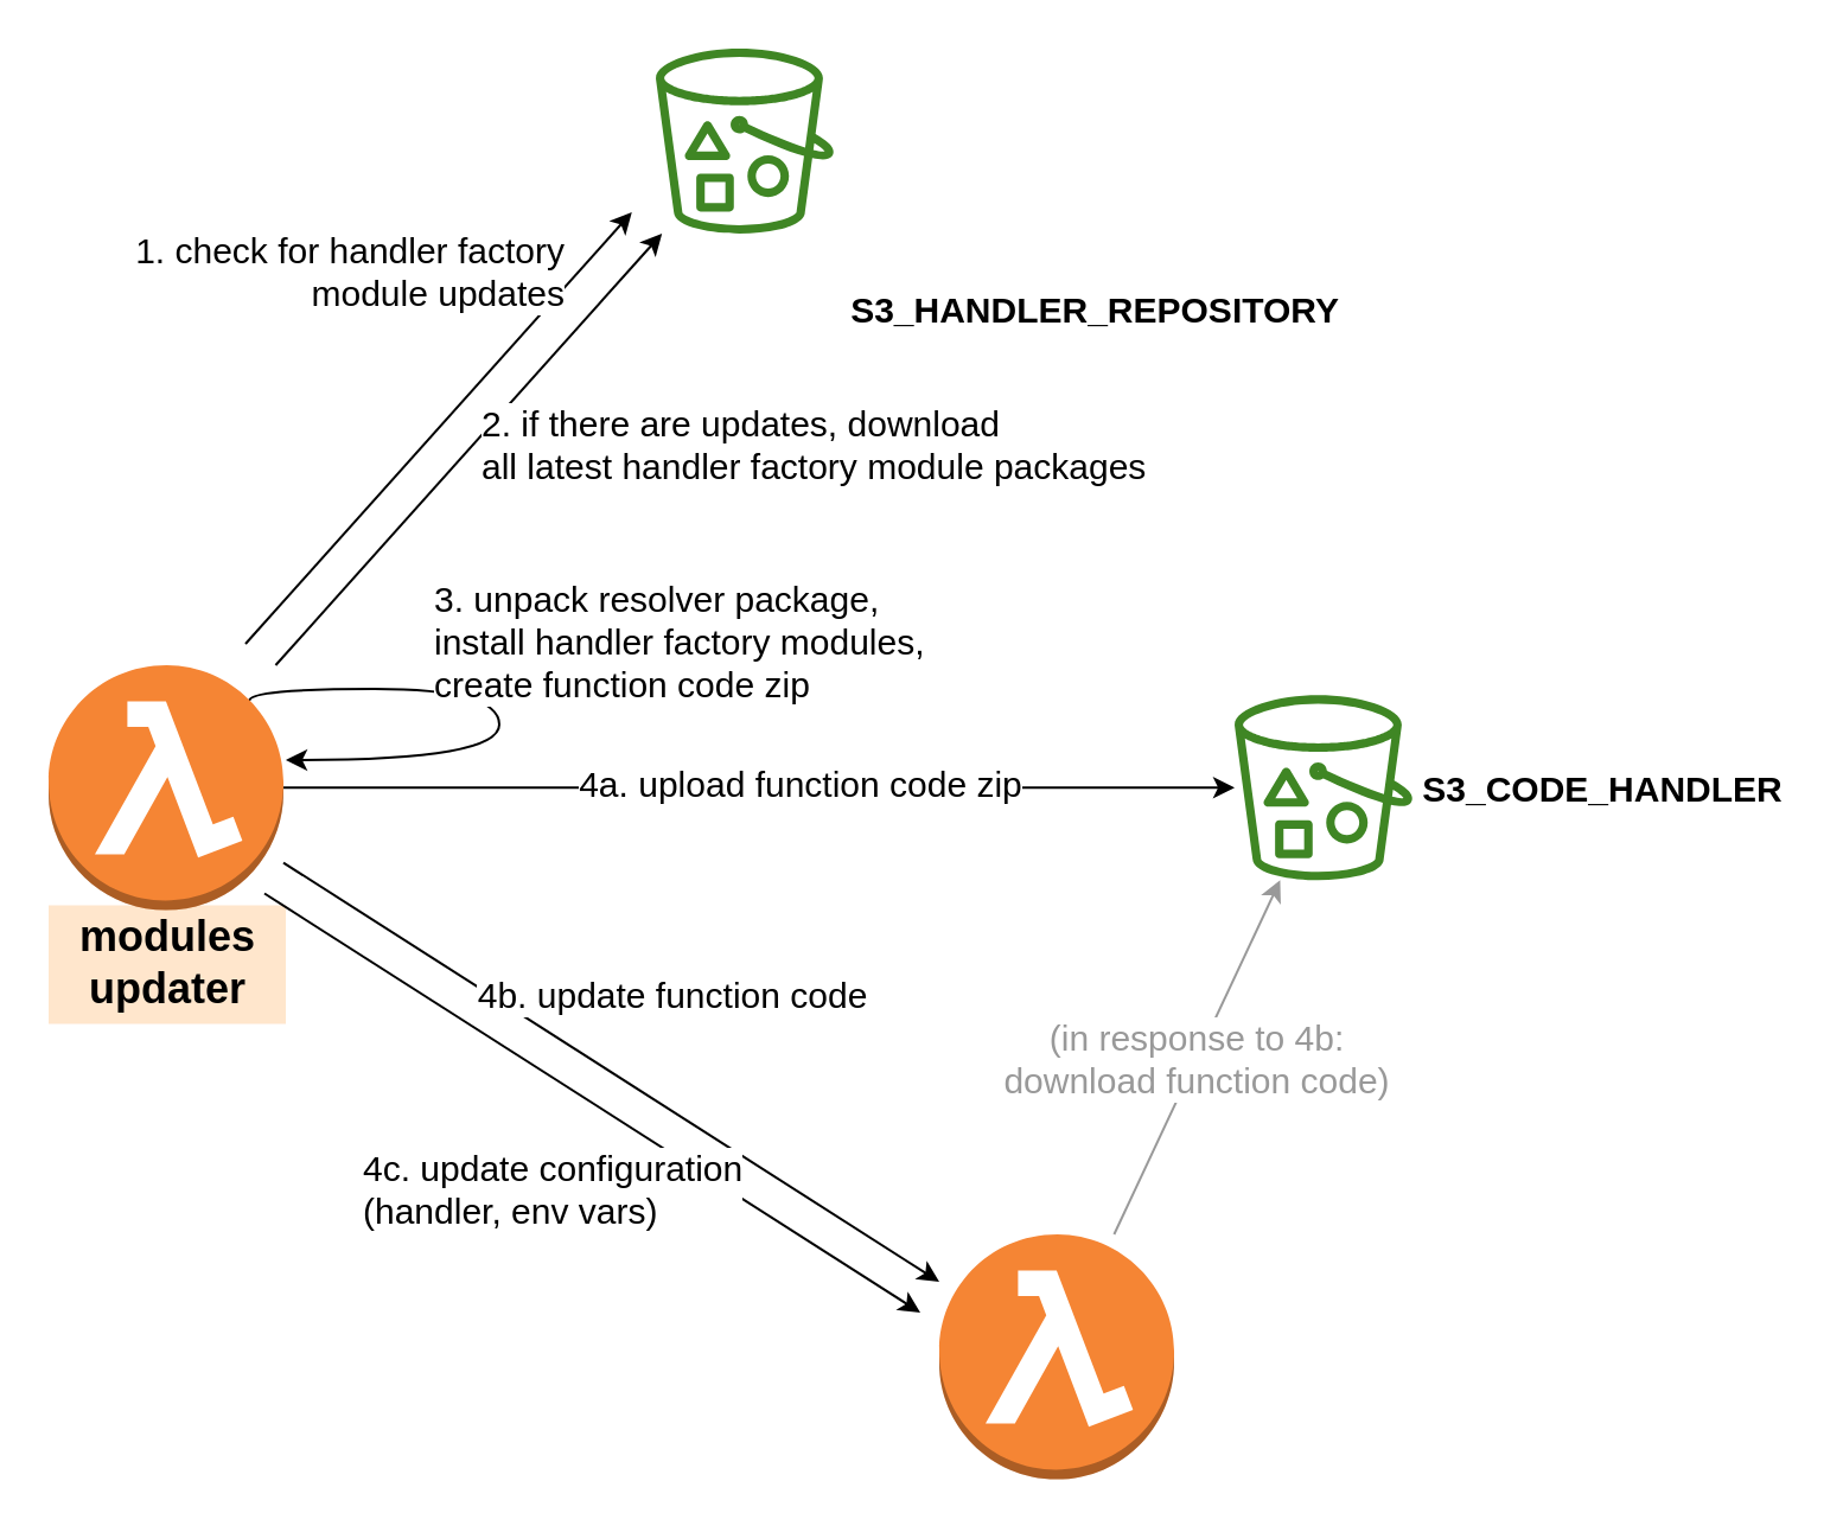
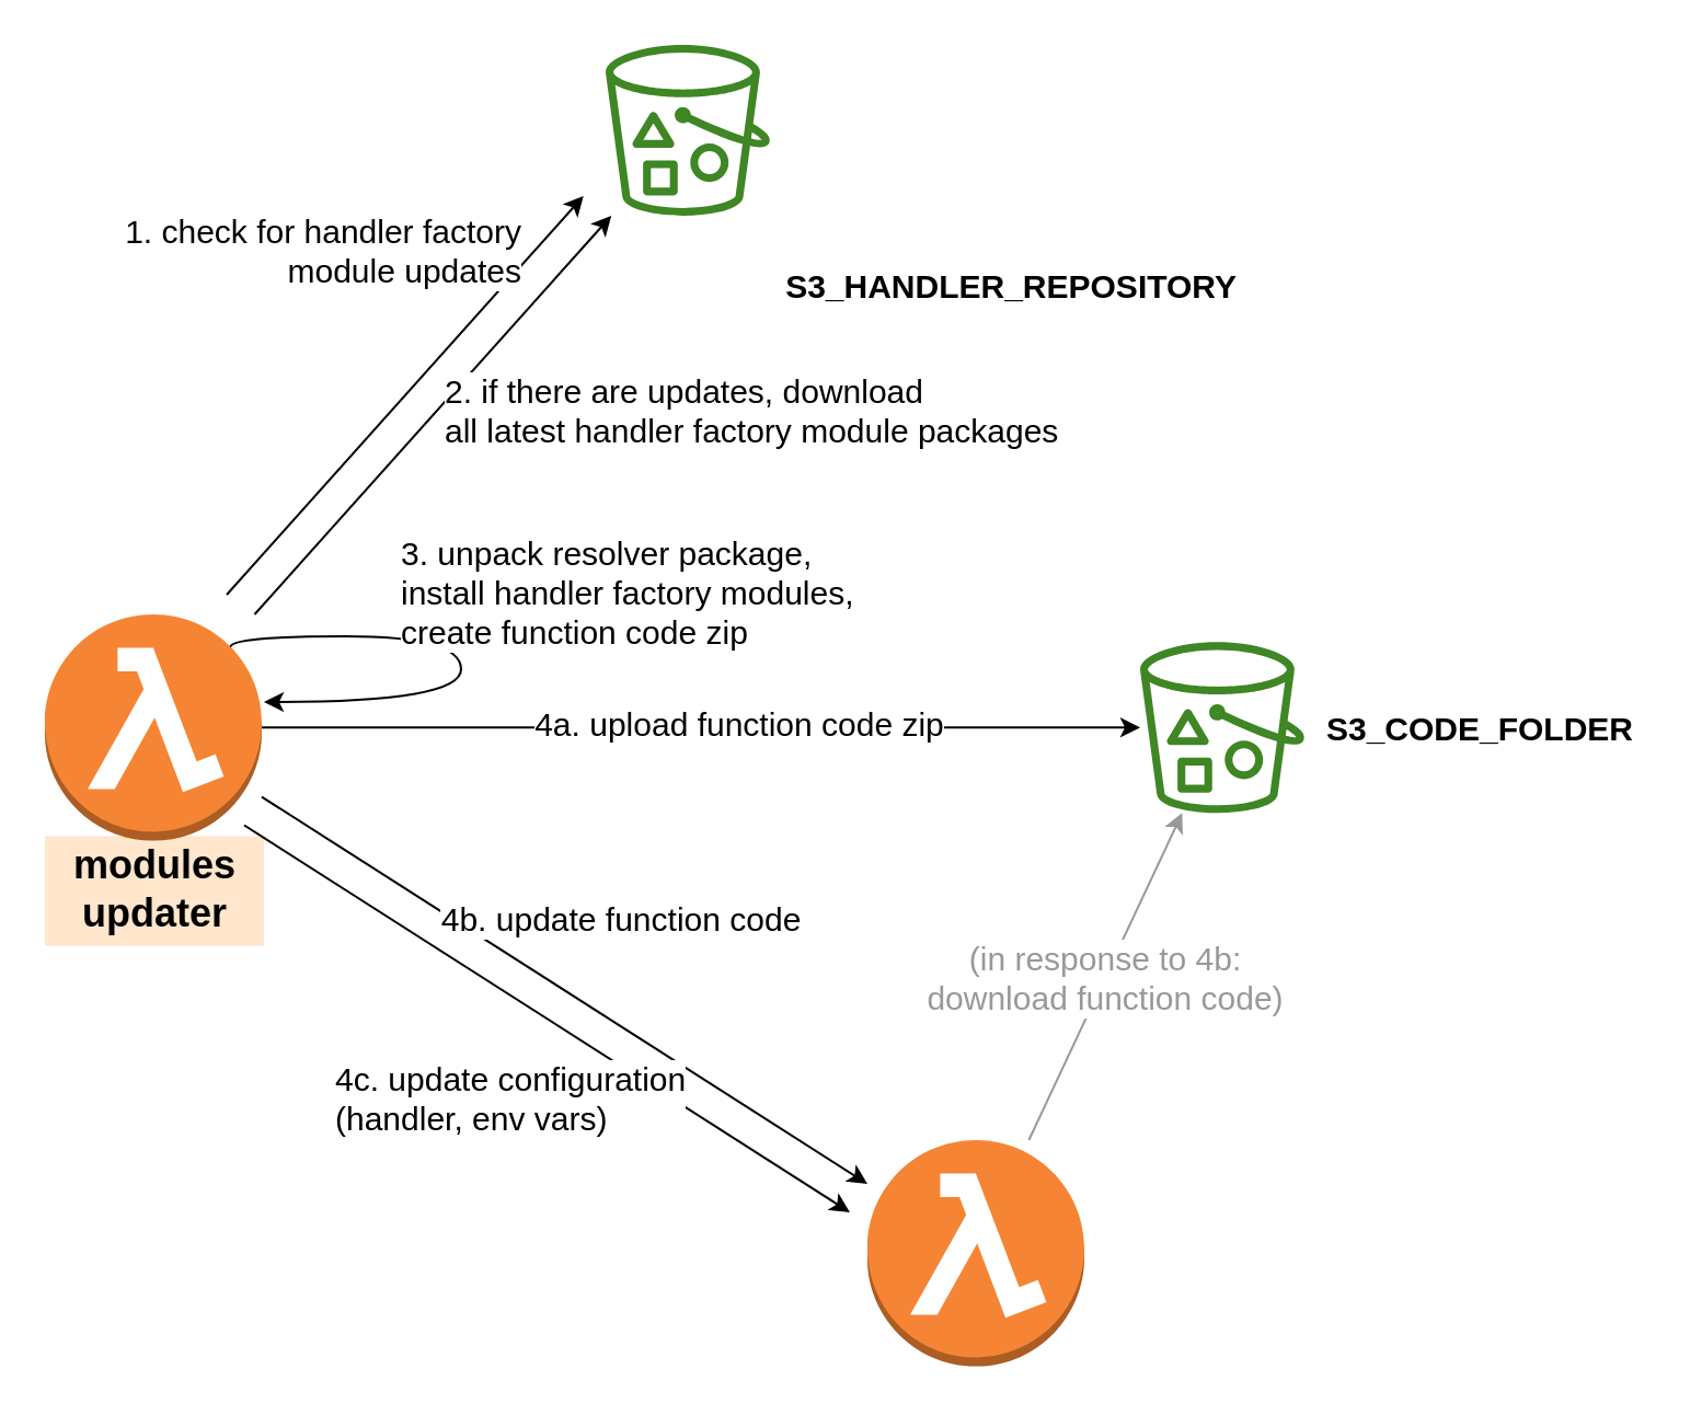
- <mxCell id="18" value="&lt;b&gt;S3_CODE_HANDLER&lt;/b&gt;" style="text;html=1;align=center;verticalAlign=middle;resizable=0;points=[];autosize=1;strokeColor=none;fillColor=none;fontSize=15;" vertex="1" parent="1"><mxGeometry x="595" y="321.65" width="160" height="20" as="geometry" /></mxCell>
+ <mxCell id="18" value="&lt;b&gt;S3_CODE_FOLDER&lt;/b&gt;" style="text;html=1;align=center;verticalAlign=middle;resizable=0;points=[];autosize=1;strokeColor=none;fillColor=none;fontSize=15;" vertex="1" parent="1"><mxGeometry x="595" y="321.65" width="160" height="20" as="geometry" /></mxCell>
